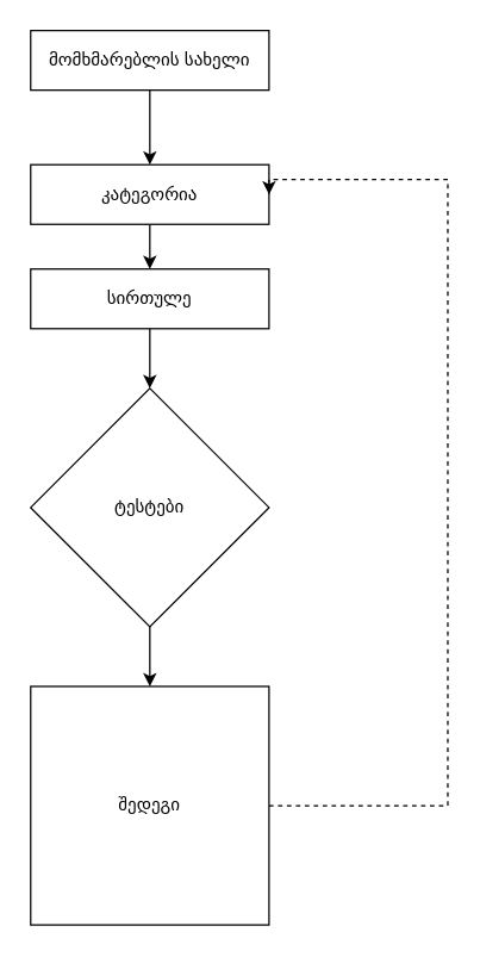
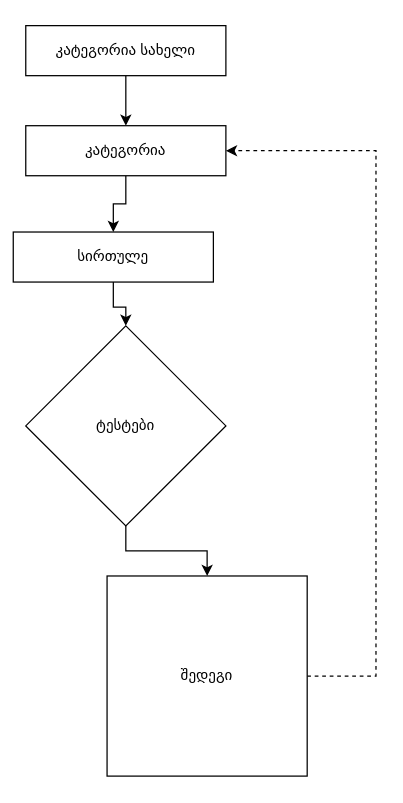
- <mxCell id="3" value="მომხმარებლის სახელი" style="rounded=0;whiteSpace=wrap;html=1;" vertex="1" parent="1"><mxGeometry x="20" y="20" width="160" height="40" as="geometry" /></mxCell>
+ <mxCell id="3" value="კატეგორია სახელი" style="rounded=0;whiteSpace=wrap;html=1;" vertex="1" parent="1"><mxGeometry x="20" y="20" width="160" height="40" as="geometry" /></mxCell>
- <mxCell id="5" value="კატეგორია" style="rounded=0;whiteSpace=wrap;html=1;" vertex="1" parent="1"><mxGeometry x="20" y="110" width="160" height="40" as="geometry" /></mxCell>
+ <mxCell id="5" value="კატეგორია" style="rounded=0;whiteSpace=wrap;html=1;" vertex="1" parent="1"><mxGeometry x="20" y="100" width="160" height="40" as="geometry" /></mxCell>
- <mxCell id="7" value="სირთულე" style="rounded=0;whiteSpace=wrap;html=1;" vertex="1" parent="1"><mxGeometry x="20" y="180" width="160" height="40" as="geometry" /></mxCell>
+ <mxCell id="7" value="სირთულე" style="rounded=0;whiteSpace=wrap;html=1;" vertex="1" parent="1"><mxGeometry x="10" y="185" width="160" height="40" as="geometry" /></mxCell>
- <mxCell id="11" value="შედეგი" style="rounded=0;whiteSpace=wrap;html=1;" vertex="1" parent="1"><mxGeometry x="20" y="460" width="160" height="160" as="geometry" /></mxCell>
+ <mxCell id="11" value="შედეგი" style="rounded=0;whiteSpace=wrap;html=1;" vertex="1" parent="1"><mxGeometry x="85" y="460" width="160" height="160" as="geometry" /></mxCell>
